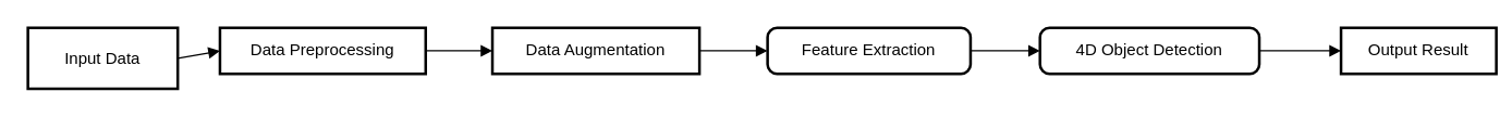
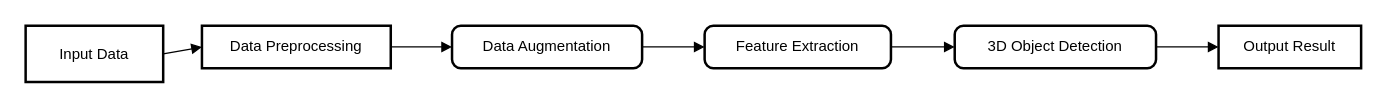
- <mxCell id="4" value="Data Augmentation" style="absoluteArcSize=1;arcSize=14;whiteSpace=wrap;strokeWidth=2;rounded=0;" vertex="1" parent="1"><mxGeometry x="361" width="152" height="34" as="geometry" y="20" /></mxCell>
+ <mxCell id="4" value="Data Augmentation" style="rounded=1;absoluteArcSize=1;arcSize=14;whiteSpace=wrap;strokeWidth=2;" vertex="1" parent="1"><mxGeometry x="361" width="152" height="34" as="geometry" y="20" /></mxCell>
- <mxCell id="6" value="4D Object Detection" style="rounded=1;absoluteArcSize=1;arcSize=14;whiteSpace=wrap;strokeWidth=2;" vertex="1" parent="1"><mxGeometry x="763" width="161" height="34" as="geometry" y="20" /></mxCell>
+ <mxCell id="6" value="3D Object Detection" style="rounded=1;absoluteArcSize=1;arcSize=14;whiteSpace=wrap;strokeWidth=2;" vertex="1" parent="1"><mxGeometry x="763" width="161" height="34" as="geometry" y="20" /></mxCell>
- <mxCell id="7" value="Output Result" style="whiteSpace=wrap;strokeWidth=2;" vertex="1" parent="1"><mxGeometry x="984" y="20" width="114" height="34" as="geometry" /></mxCell>
+ <mxCell id="7" value="Output Result" style="whiteSpace=wrap;strokeWidth=2;" vertex="1" parent="1"><mxGeometry x="974" width="114" height="34" as="geometry" y="20" /></mxCell>
